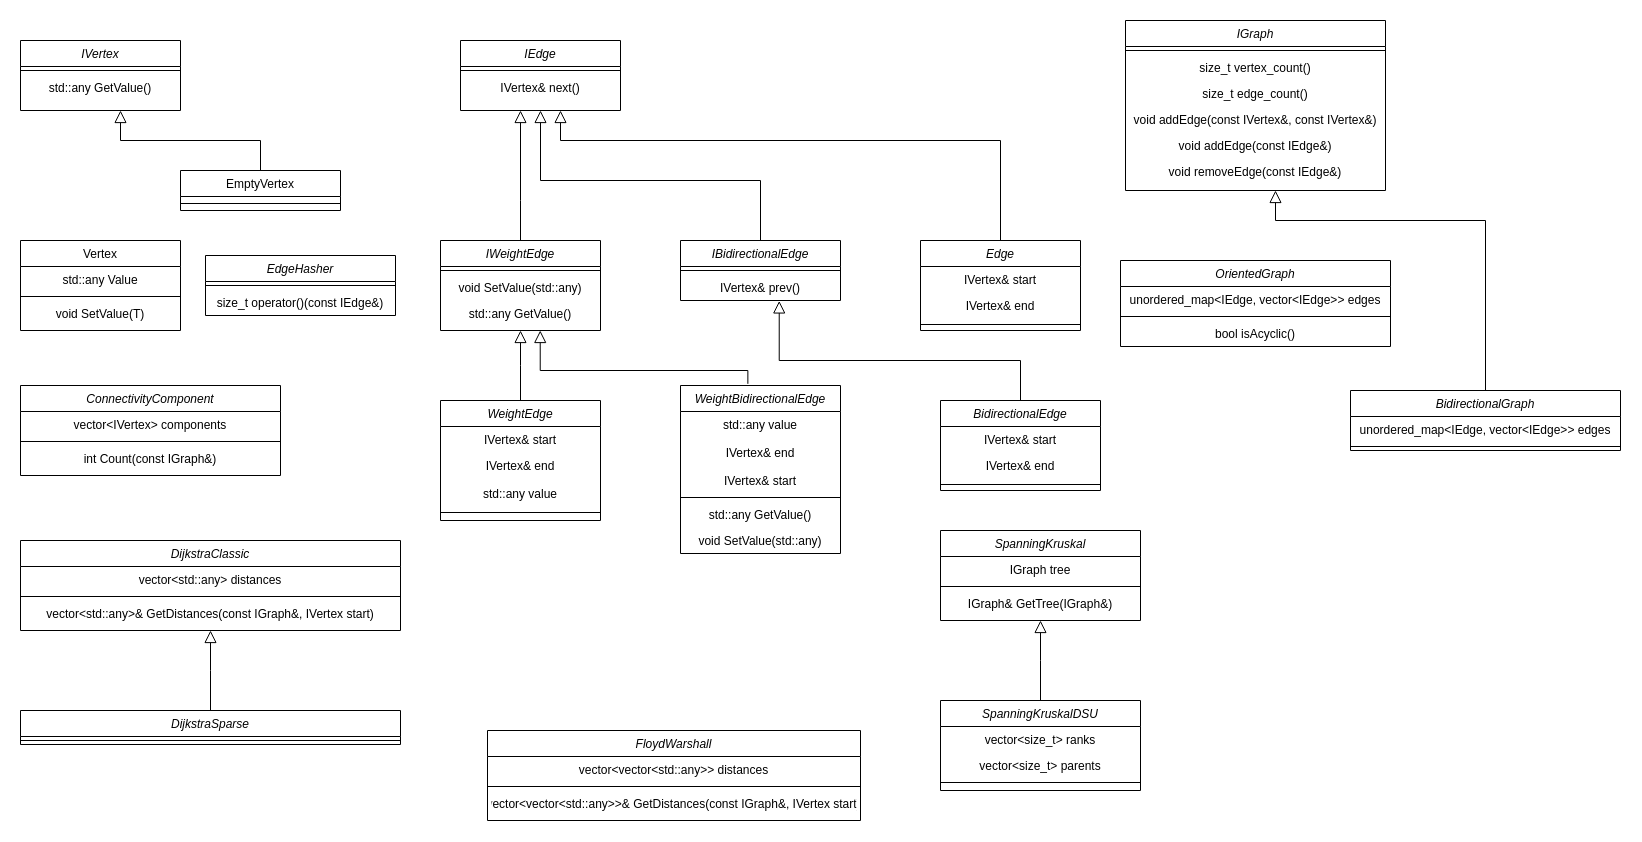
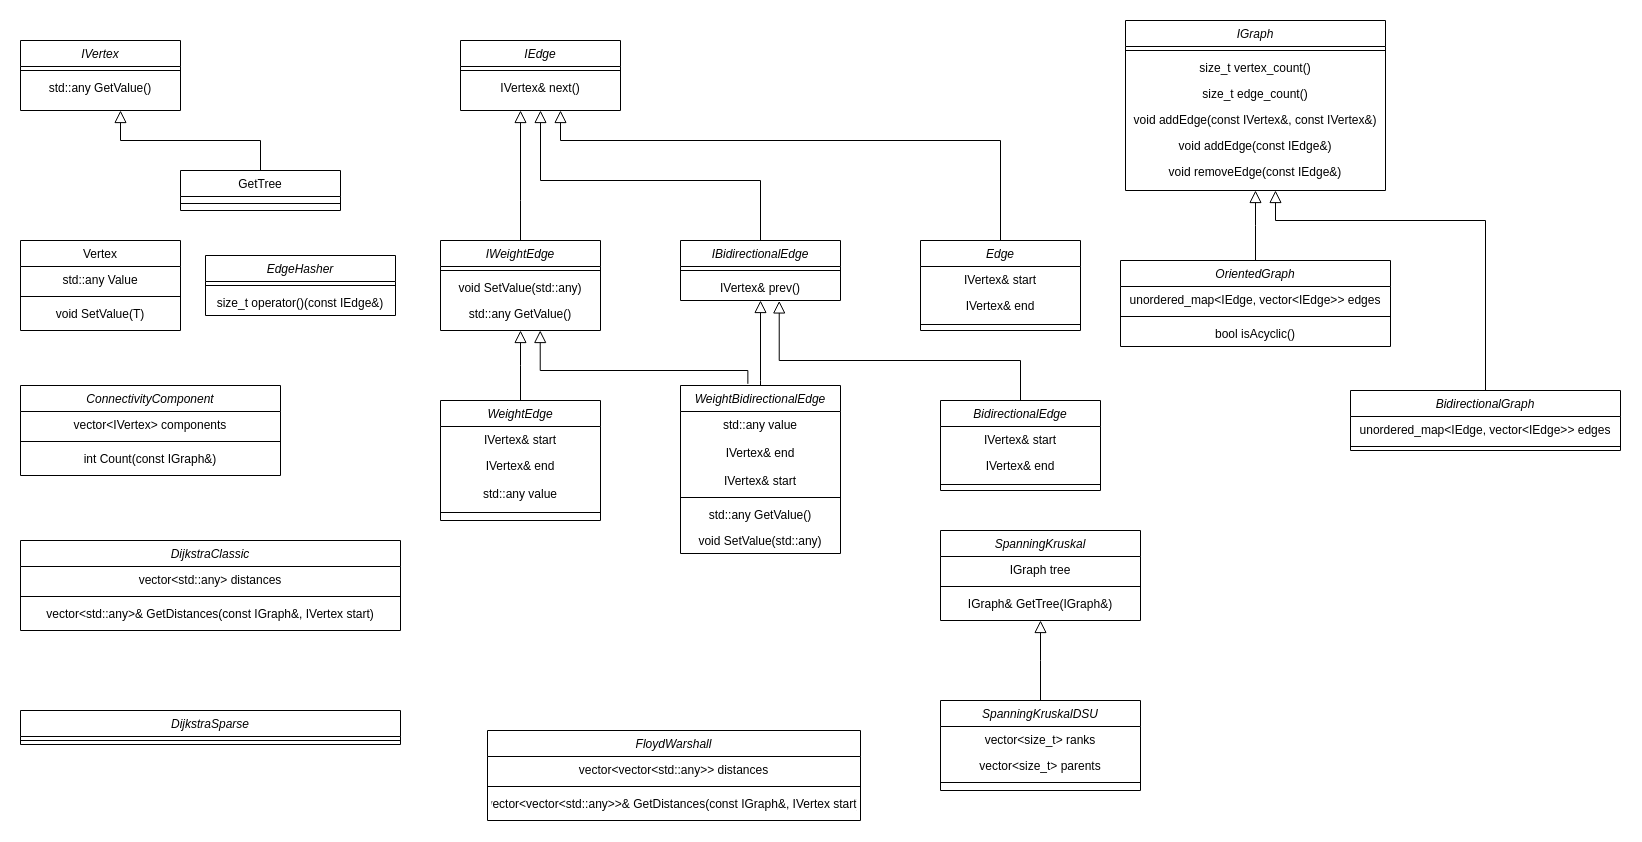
- <mxCell id="52" value="EmptyVertex" style="swimlane;fontStyle=0;align=center;verticalAlign=top;childLayout=stackLayout;horizontal=1;startSize=26;horizontalStack=0;resizeParent=1;resizeLast=0;collapsible=1;marginBottom=0;rounded=0;shadow=0;strokeWidth=1;" parent="1" vertex="1"><mxGeometry x="180" y="170" width="160" height="40" as="geometry"><mxRectangle x="340" y="380" width="170" height="26" as="alternateBounds" /></mxGeometry></mxCell>
+ <mxCell id="52" value="GetTree" style="swimlane;fontStyle=0;align=center;verticalAlign=top;childLayout=stackLayout;horizontal=1;startSize=26;horizontalStack=0;resizeParent=1;resizeLast=0;collapsible=1;marginBottom=0;rounded=0;shadow=0;strokeWidth=1;" parent="1" vertex="1"><mxGeometry x="180" y="170" width="160" height="40" as="geometry"><mxRectangle x="340" y="380" width="170" height="26" as="alternateBounds" /></mxGeometry></mxCell>
+ <mxCell id="59" value="" style="endArrow=block;endSize=10;endFill=0;shadow=0;strokeWidth=1;rounded=0;edgeStyle=elbowEdgeStyle;elbow=vertical;exitX=0.5;exitY=0;exitDx=0;exitDy=0;entryX=0.5;entryY=1;entryDx=0;entryDy=0;align=center;" parent="1" source="55" target="45" edge="1"><mxGeometry width="160" relative="1" as="geometry"><mxPoint x="975" y="450" as="sourcePoint" /><mxPoint x="754" y="290" as="targetPoint" /><Array as="points" /></mxGeometry></mxCell>
+ <mxCell id="28" value="" style="endArrow=block;endSize=10;endFill=0;shadow=0;strokeWidth=1;rounded=0;edgeStyle=elbowEdgeStyle;elbow=vertical;entryX=0.5;entryY=1;entryDx=0;entryDy=0;exitX=0.5;exitY=0;exitDx=0;exitDy=0;align=center;" parent="1" source="21" target="17" edge="1"><mxGeometry width="160" relative="1" as="geometry"><mxPoint x="690" y="490" as="sourcePoint" /><mxPoint x="690" y="410" as="targetPoint" /><Array as="points"><mxPoint x="770" y="380" /></Array></mxGeometry></mxCell>
- <mxCell id="81" value="" style="endArrow=block;endSize=10;endFill=0;shadow=0;strokeWidth=1;rounded=0;edgeStyle=elbowEdgeStyle;elbow=vertical;exitX=0.5;exitY=0;exitDx=0;exitDy=0;align=center;entryX=0.5;entryY=1;entryDx=0;entryDy=0;" parent="1" source="79" target="71" edge="1"><mxGeometry width="160" relative="1" as="geometry"><mxPoint x="770" y="350" as="sourcePoint" /><mxPoint x="250" y="670" as="targetPoint" /><Array as="points" /></mxGeometry></mxCell>
